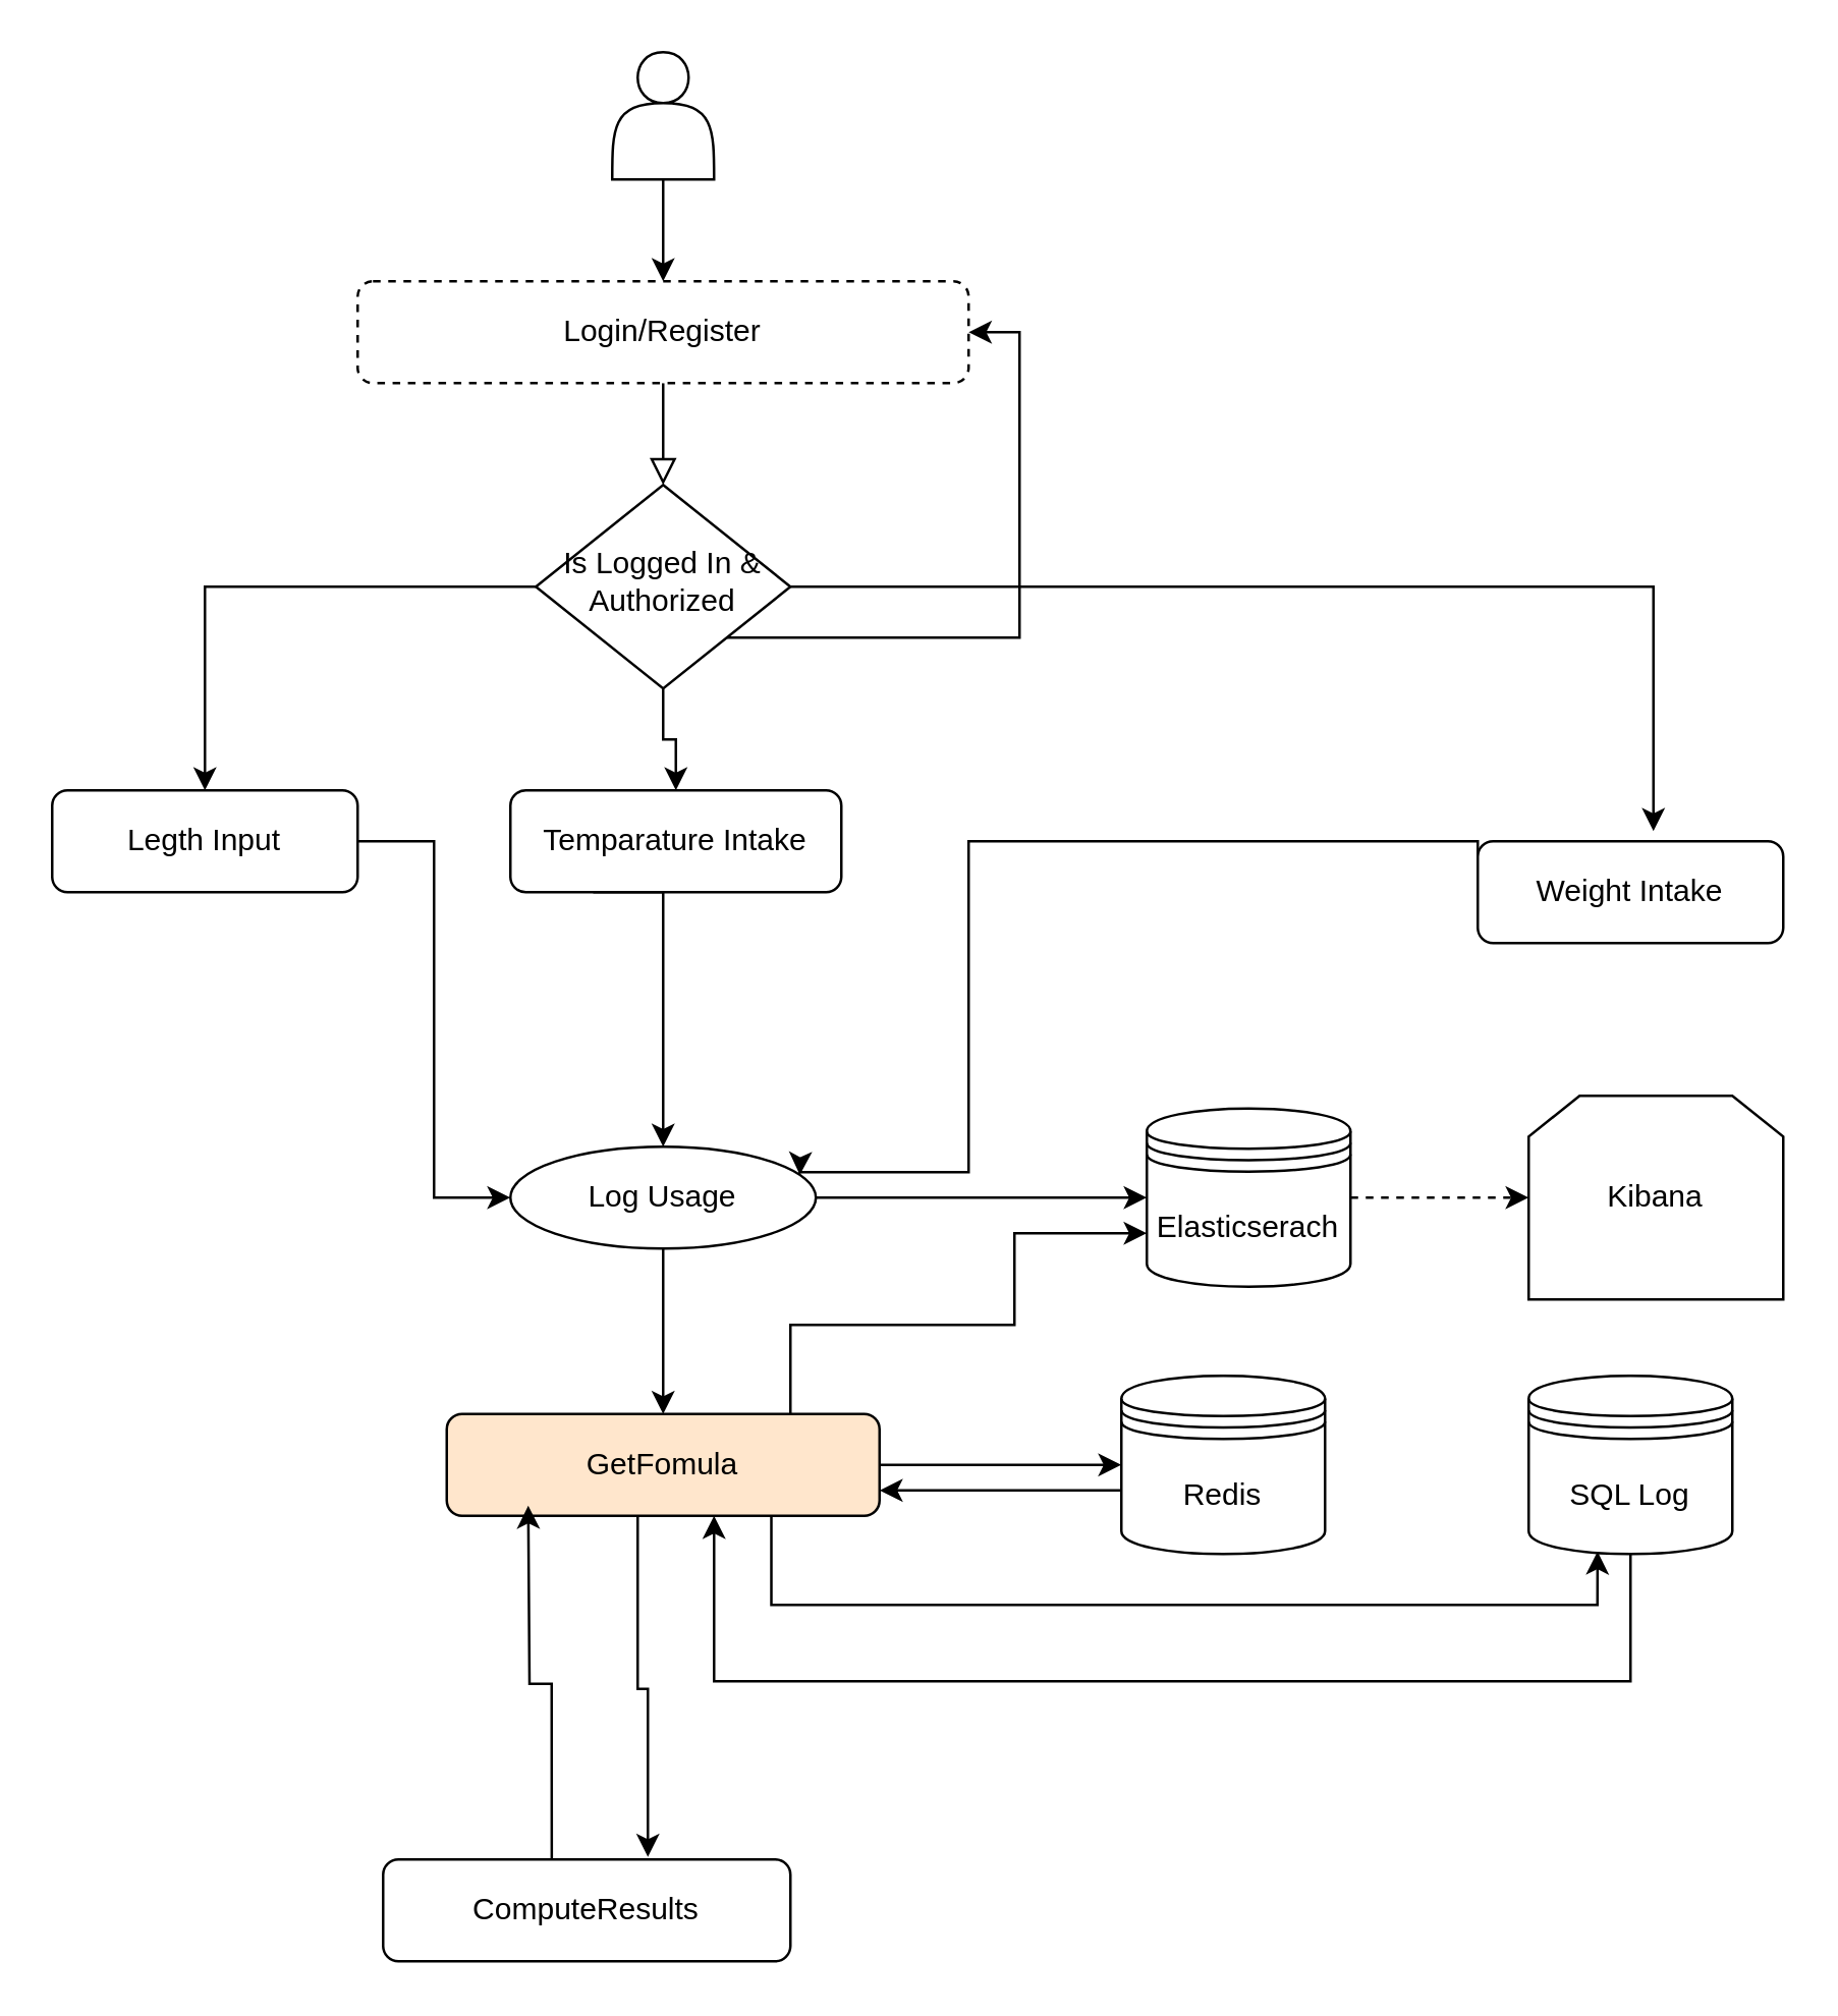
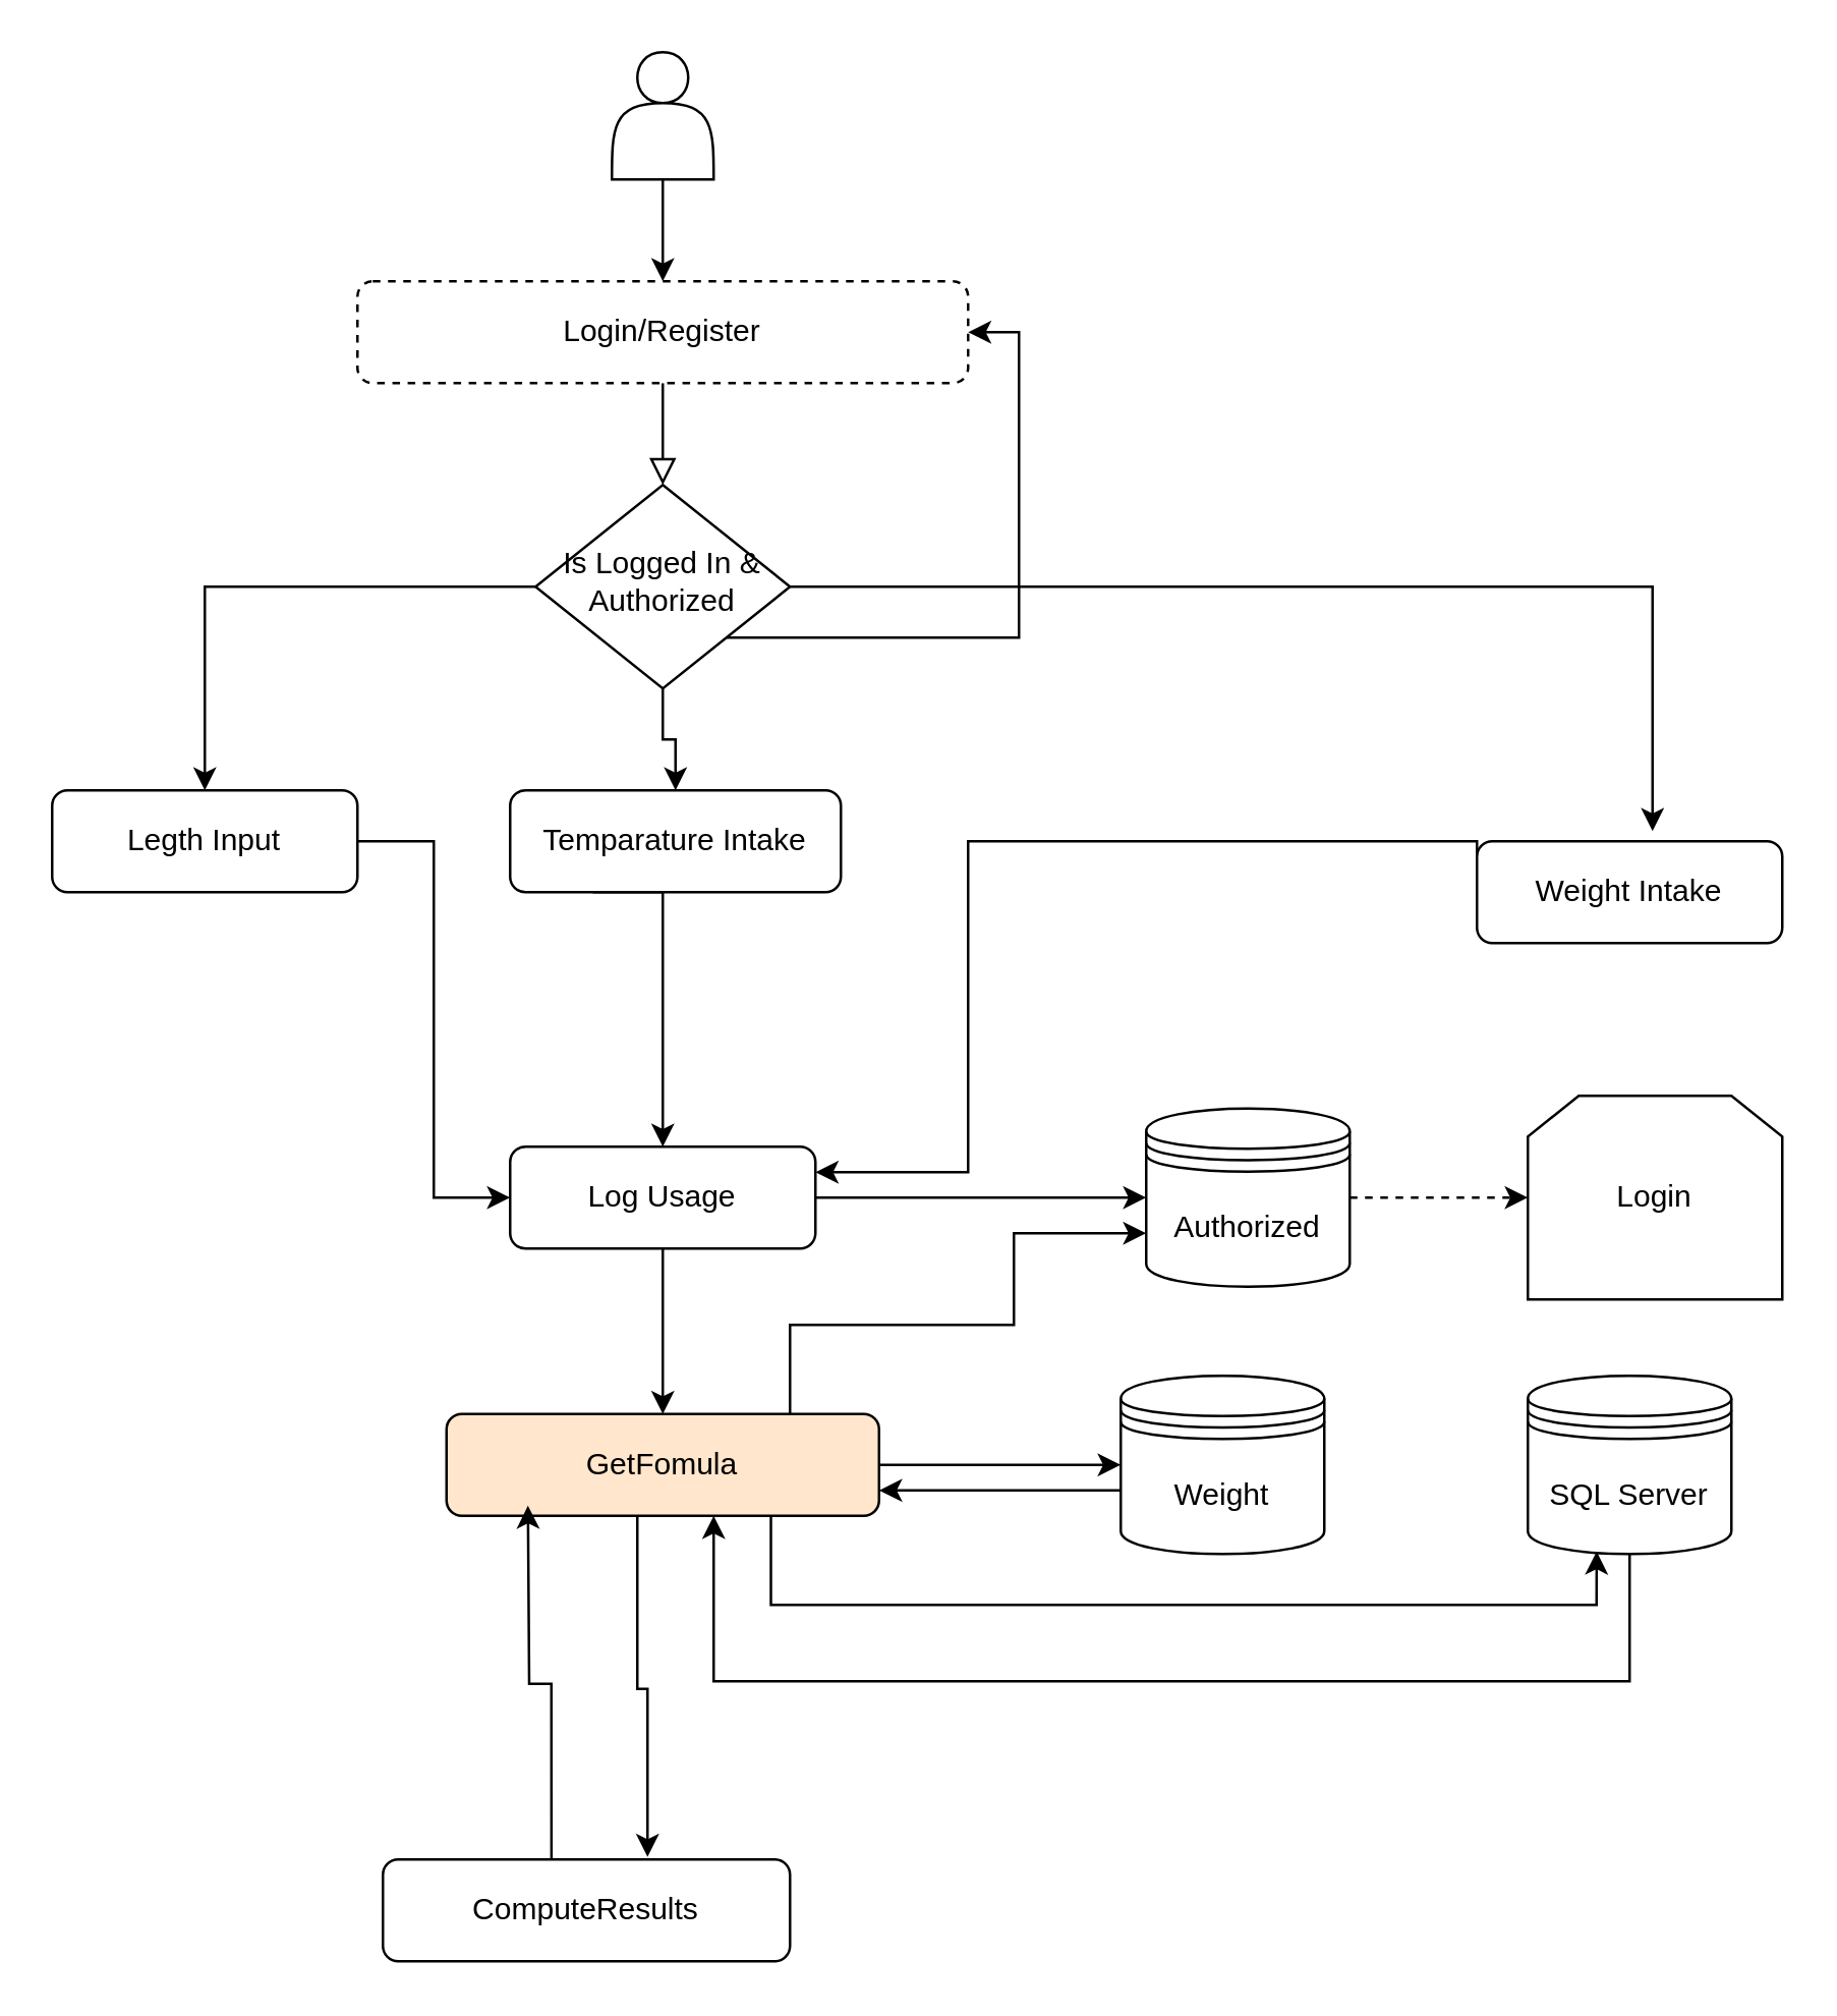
- <mxCell id="7" value="Log Usage" style="ellipse;whiteSpace=wrap;html=1;fontSize=12;glass=0;strokeWidth=1;shadow=0;" parent="1" vertex="1"><mxGeometry x="200" y="450" width="120" height="40" as="geometry" /></mxCell>
+ <mxCell id="7" value="Log Usage" style="rounded=1;whiteSpace=wrap;html=1;fontSize=12;glass=0;strokeWidth=1;shadow=0;" parent="1" vertex="1"><mxGeometry x="200" y="450" width="120" height="40" as="geometry" /></mxCell>
- <mxCell id="22" value="Kibana" style="shape=loopLimit;whiteSpace=wrap;html=1;" vertex="1" parent="1"><mxGeometry x="600" y="430" width="100" height="80" as="geometry" /></mxCell>
+ <mxCell id="22" value="Login" style="shape=loopLimit;whiteSpace=wrap;html=1;" vertex="1" parent="1"><mxGeometry x="600" y="430" width="100" height="80" as="geometry" /></mxCell>
- <mxCell id="19" value="Elasticserach" style="shape=datastore;whiteSpace=wrap;html=1;" vertex="1" parent="1"><mxGeometry x="450" y="435" width="80" height="70" as="geometry" /></mxCell>
+ <mxCell id="19" value="Authorized" style="shape=datastore;whiteSpace=wrap;html=1;" vertex="1" parent="1"><mxGeometry x="450" y="435" width="80" height="70" as="geometry" /></mxCell>
- <mxCell id="29" value="Redis" style="shape=datastore;whiteSpace=wrap;html=1;" vertex="1" parent="1"><mxGeometry x="440" y="540" width="80" height="70" as="geometry" /></mxCell>
+ <mxCell id="29" value="Weight" style="shape=datastore;whiteSpace=wrap;html=1;" vertex="1" parent="1"><mxGeometry x="440" y="540" width="80" height="70" as="geometry" /></mxCell>
- <mxCell id="31" value="SQL Log" style="shape=datastore;whiteSpace=wrap;html=1;" vertex="1" parent="1"><mxGeometry x="600" y="540" width="80" height="70" as="geometry" /></mxCell>
+ <mxCell id="31" value="SQL Server" style="shape=datastore;whiteSpace=wrap;html=1;" vertex="1" parent="1"><mxGeometry x="600" y="540" width="80" height="70" as="geometry" /></mxCell>
